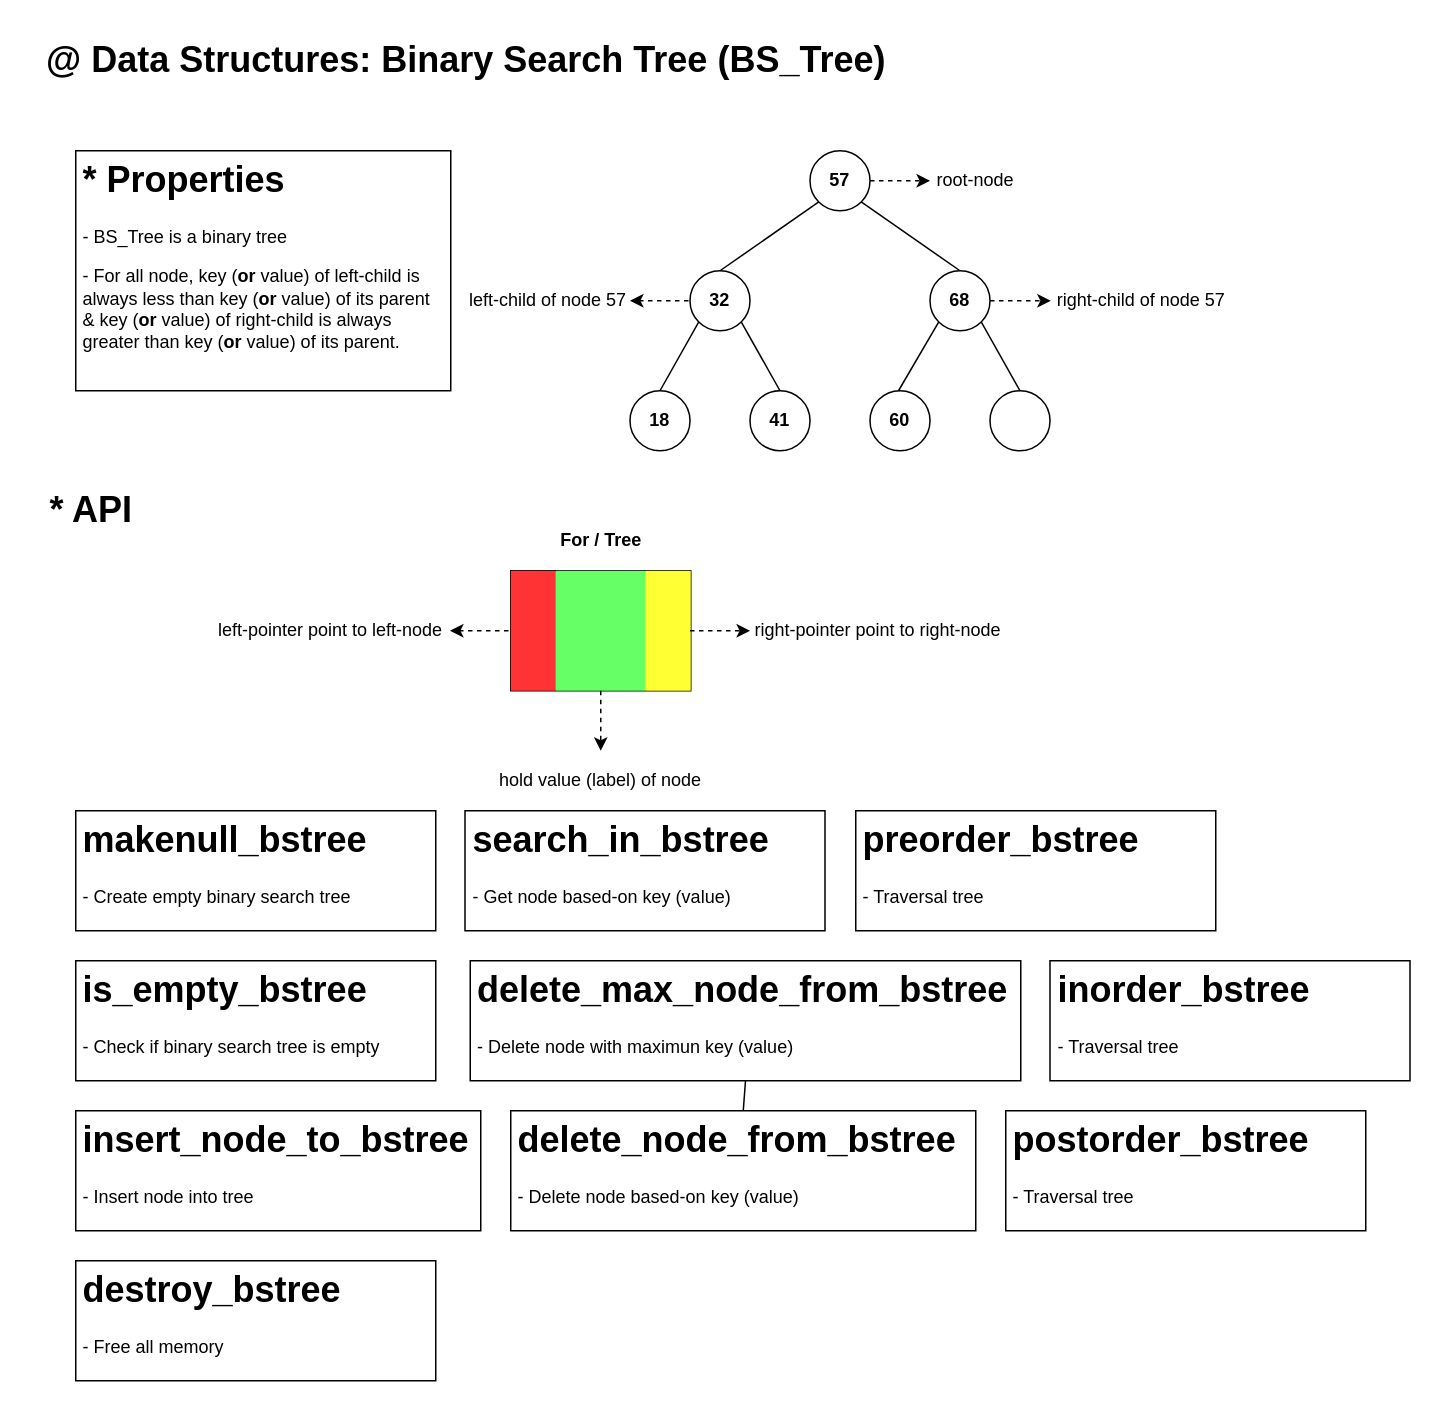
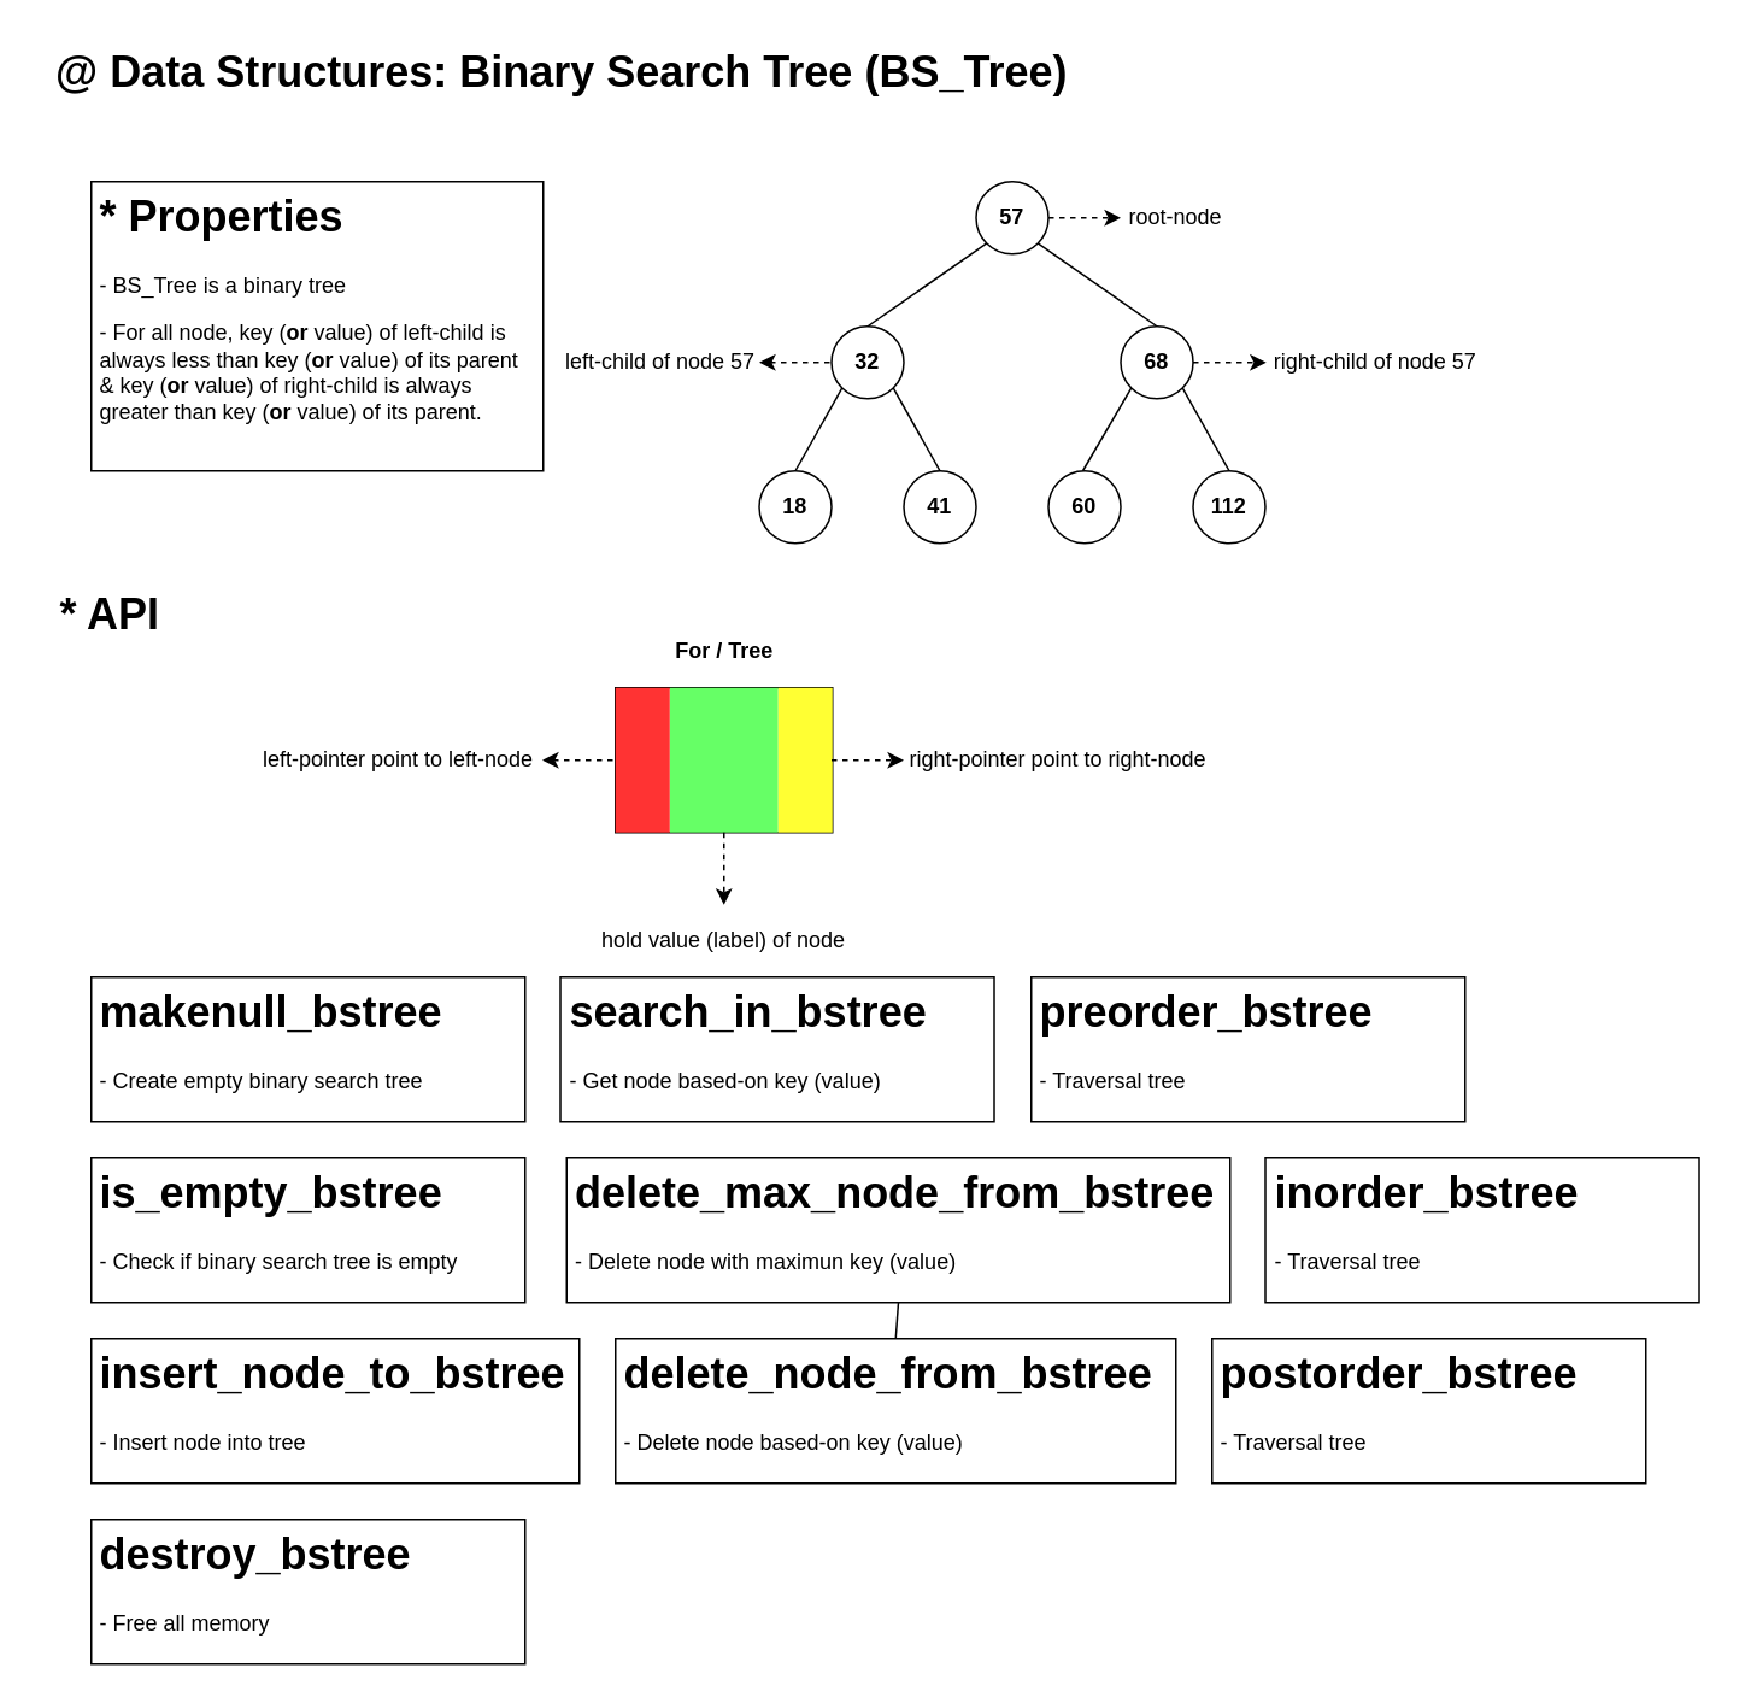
+ <mxCell id="32" value="&lt;b&gt;112&lt;/b&gt;" style="text;html=1;strokeColor=none;fillColor=none;align=center;verticalAlign=middle;whiteSpace=wrap;rounded=0;" parent="30" vertex="1"><mxGeometry x="9" y="10" width="21" height="20" as="geometry" /></mxCell>
